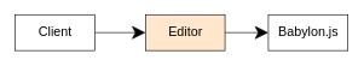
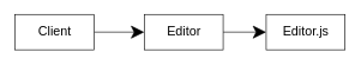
- <mxCell id="3" value="Editor" style="html=1;fontSize=18;fillColor=#ffe6cc;" vertex="1" parent="1"><mxGeometry x="200" y="20" width="110" height="50" as="geometry" /></mxCell>
+ <mxCell id="3" value="Editor" style="html=1;fontSize=18;" vertex="1" parent="1"><mxGeometry x="200" y="20" width="110" height="50" as="geometry" /></mxCell>
- <mxCell id="4" value="Babylon.js" style="html=1;fontSize=18;" vertex="1" parent="1"><mxGeometry x="370" y="20" width="110" height="50" as="geometry" /></mxCell>
+ <mxCell id="4" value="Editor.js" style="html=1;fontSize=18;" vertex="1" parent="1"><mxGeometry x="370" y="20" width="110" height="50" as="geometry" /></mxCell>
